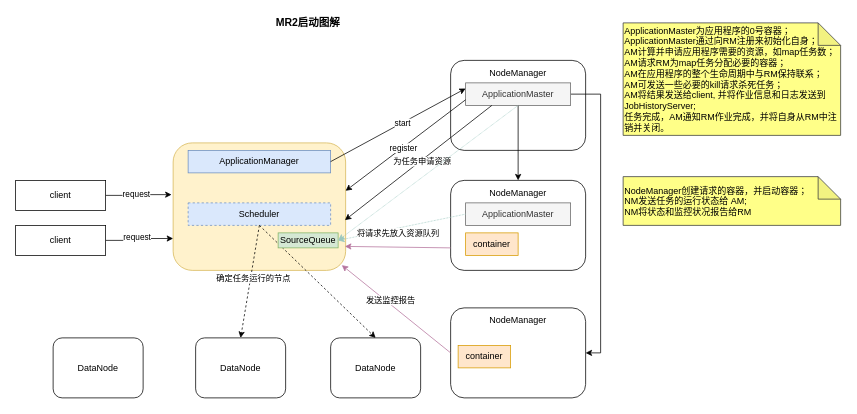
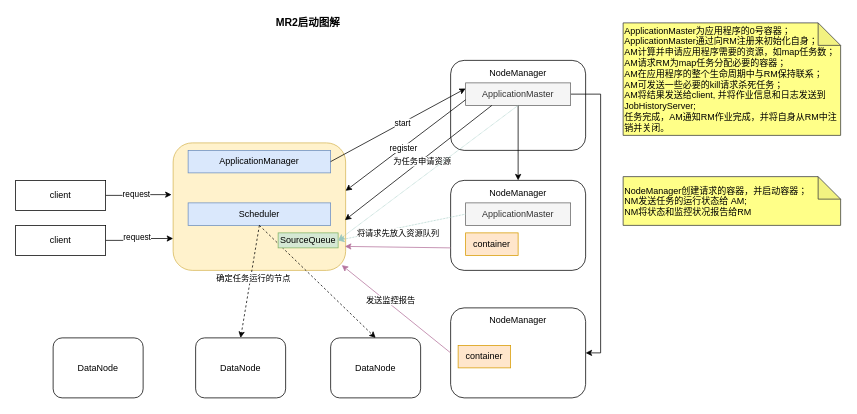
- <mxCell id="10" value="Scheduler" style="rounded=0;whiteSpace=wrap;html=1;fillColor=#dae8fc;strokeColor=#6c8ebf;dashed=1;" vertex="1" parent="1"><mxGeometry x="250" y="270" width="190" height="30" as="geometry" /></mxCell>
+ <mxCell id="10" value="Scheduler" style="rounded=0;whiteSpace=wrap;html=1;fillColor=#dae8fc;strokeColor=#6c8ebf;" vertex="1" parent="1"><mxGeometry x="250" y="270" width="190" height="30" as="geometry" /></mxCell>
